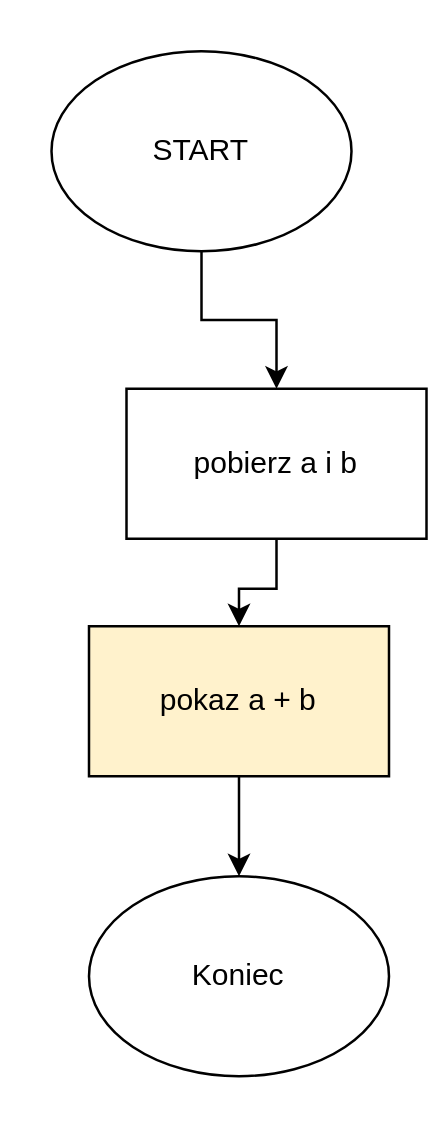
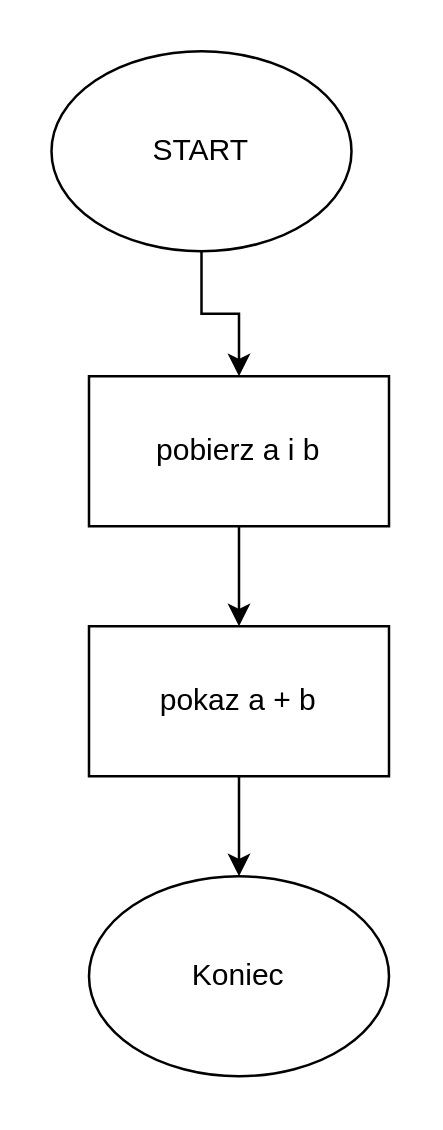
- <mxCell id="5" value="pobierz a i b" style="rounded=0;whiteSpace=wrap;html=1;" vertex="1" parent="1"><mxGeometry x="50" y="155" width="120" height="60" as="geometry" /></mxCell>
+ <mxCell id="5" value="pobierz a i b" style="rounded=0;whiteSpace=wrap;html=1;" vertex="1" parent="1"><mxGeometry x="35" y="150" width="120" height="60" as="geometry" /></mxCell>
- <mxCell id="7" value="pokaz a + b" style="rounded=0;whiteSpace=wrap;html=1;fillColor=#fff2cc;" vertex="1" parent="1"><mxGeometry x="35" y="250" width="120" height="60" as="geometry" /></mxCell>
+ <mxCell id="7" value="pokaz a + b" style="rounded=0;whiteSpace=wrap;html=1;" vertex="1" parent="1"><mxGeometry x="35" y="250" width="120" height="60" as="geometry" /></mxCell>
